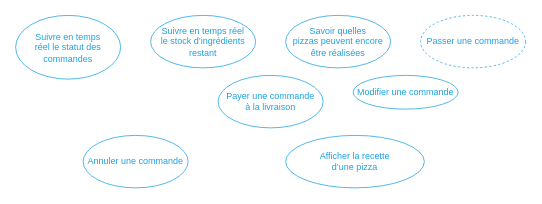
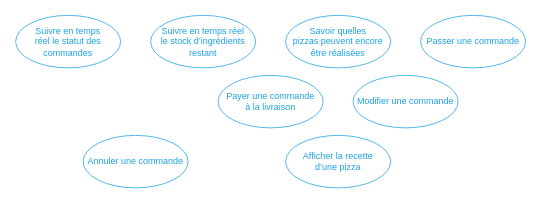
- <mxCell id="2" value="&lt;font color=&quot;#1da1e1&quot;&gt;Passer une commande&lt;/font&gt;" style="ellipse;whiteSpace=wrap;html=1;fillColor=none;strokeColor=#1DA1E1;dashed=1;" parent="1" vertex="1"><mxGeometry x="560" y="20" width="140" height="70" as="geometry" /></mxCell>
+ <mxCell id="2" value="&lt;font color=&quot;#1da1e1&quot;&gt;Passer une commande&lt;/font&gt;" style="ellipse;whiteSpace=wrap;html=1;fillColor=none;strokeColor=#1DA1E1;" parent="1" vertex="1"><mxGeometry x="560" y="20" width="140" height="70" as="geometry" /></mxCell>
- <mxCell id="8" value="&lt;font color=&quot;#1da1e1&quot;&gt;Suivre en temps &lt;br&gt;réel le statut des commandes&lt;/font&gt;" style="ellipse;whiteSpace=wrap;html=1;fillColor=none;strokeColor=#1DA1E1;" parent="1" vertex="1"><mxGeometry x="20" y="20" width="140" height="85" as="geometry" /></mxCell>
+ <mxCell id="8" value="&lt;font color=&quot;#1da1e1&quot;&gt;Suivre en temps &lt;br&gt;réel le statut des commandes&lt;/font&gt;" style="ellipse;whiteSpace=wrap;html=1;fillColor=none;strokeColor=#1DA1E1;" parent="1" vertex="1"><mxGeometry x="20" y="20" width="140" height="70" as="geometry" /></mxCell>
- <mxCell id="3" value="&lt;font color=&quot;#1da1e1&quot;&gt;Modifier une commande&lt;/font&gt;" style="ellipse;whiteSpace=wrap;html=1;fillColor=none;strokeColor=#1DA1E1;" parent="1" vertex="1"><mxGeometry x="470" y="100" width="140" height="45" as="geometry" /></mxCell>
+ <mxCell id="3" value="&lt;font color=&quot;#1da1e1&quot;&gt;Modifier une commande&lt;/font&gt;" style="ellipse;whiteSpace=wrap;html=1;fillColor=none;strokeColor=#1DA1E1;" parent="1" vertex="1"><mxGeometry x="470" y="100" width="140" height="70" as="geometry" /></mxCell>
- <mxCell id="4" value="&lt;font color=&quot;#1da1e1&quot;&gt;Afficher la recette &lt;br&gt;d’une pizza&lt;br&gt;&lt;/font&gt;" style="ellipse;whiteSpace=wrap;html=1;fillColor=none;strokeColor=#1DA1E1;" parent="1" vertex="1"><mxGeometry x="380" y="180" width="185" height="70" as="geometry" /></mxCell>
+ <mxCell id="4" value="&lt;font color=&quot;#1da1e1&quot;&gt;Afficher la recette &lt;br&gt;d’une pizza&lt;br&gt;&lt;/font&gt;" style="ellipse;whiteSpace=wrap;html=1;fillColor=none;strokeColor=#1DA1E1;" parent="1" vertex="1"><mxGeometry x="380" y="180" width="140" height="70" as="geometry" /></mxCell>
